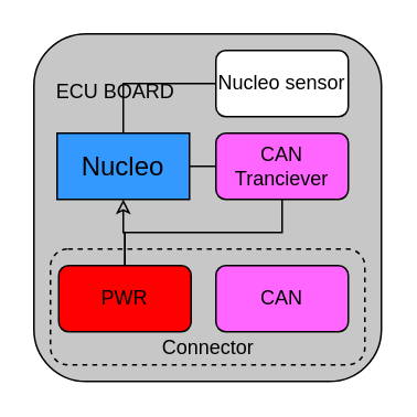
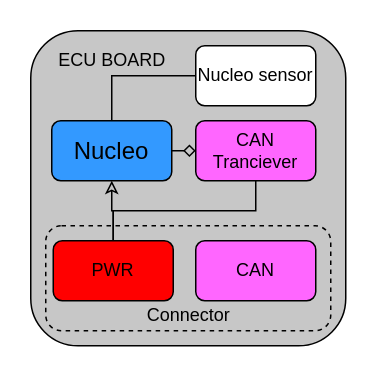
- <mxCell id="13" value="ECU BOARD" style="text;html=1;align=center;verticalAlign=middle;resizable=0;points=[];autosize=1;" parent="1" vertex="1"><mxGeometry x="24" y="45" width="90" height="20" as="geometry" /></mxCell>
+ <mxCell id="13" value="ECU BOARD" style="text;html=1;align=center;verticalAlign=middle;resizable=0;points=[];autosize=1;" parent="1" vertex="1"><mxGeometry x="29" y="30" width="90" height="20" as="geometry" /></mxCell>
- <mxCell id="6" value="&lt;font style=&quot;font-size: 16px&quot;&gt;Nucleo&lt;/font&gt;" style="whiteSpace=wrap;html=1;fillColor=#3399FF;rounded=0;" parent="1" vertex="1"><mxGeometry x="34" y="80" width="80" height="40" as="geometry" /></mxCell>
+ <mxCell id="6" value="&lt;font style=&quot;font-size: 16px&quot;&gt;Nucleo&lt;/font&gt;" style="rounded=1;whiteSpace=wrap;html=1;fillColor=#3399FF;" parent="1" vertex="1"><mxGeometry x="34" y="80" width="80" height="40" as="geometry" /></mxCell>
- <mxCell id="5" style="edgeStyle=orthogonalEdgeStyle;rounded=0;orthogonalLoop=1;jettySize=auto;html=1;exitX=1;exitY=0.5;exitDx=0;exitDy=0;entryX=0;entryY=0.5;entryDx=0;entryDy=0;endArrow=none;endFill=0;" parent="1" source="6" target="9" edge="1"><mxGeometry relative="1" as="geometry" /></mxCell>
+ <mxCell id="5" style="edgeStyle=orthogonalEdgeStyle;rounded=0;orthogonalLoop=1;jettySize=auto;html=1;exitX=1;exitY=0.5;exitDx=0;exitDy=0;entryX=0;entryY=0.5;entryDx=0;entryDy=0;endArrow=diamond;endFill=0;" parent="1" source="6" target="9" edge="1"><mxGeometry relative="1" as="geometry" /></mxCell>
